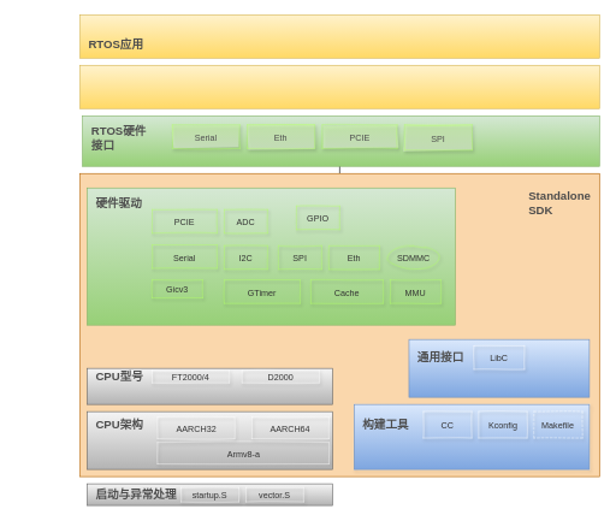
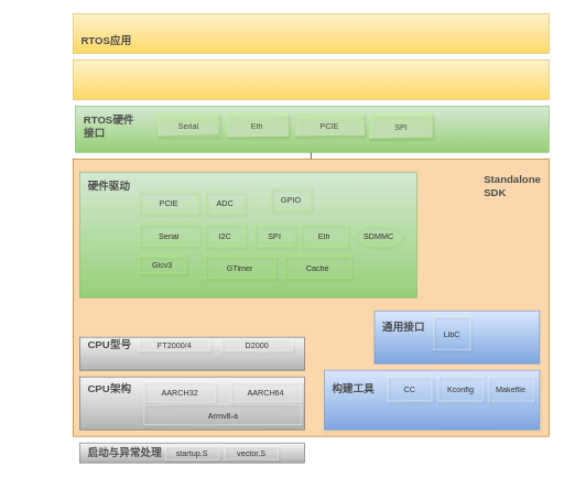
- <mxCell id="29" value="&lt;font color=&quot;#333333&quot; style=&quot;font-size: 12px&quot;&gt;MMU&lt;/font&gt;" style="rounded=0;whiteSpace=wrap;html=1;fontSize=18;strokeColor=#B3FF66;shadow=1;sketch=1;opacity=40;gradientColor=#ffffff;gradientDirection=south;fillStyle=auto;fillColor=none;" parent="21" vertex="1"><mxGeometry x="420" y="127.35" width="70" height="32.65" as="geometry" /></mxCell>
- <mxCell id="54" value="&lt;font color=&quot;#333333&quot; style=&quot;font-size: 12px&quot;&gt;LibC&lt;/font&gt;" style="rounded=0;whiteSpace=wrap;html=1;fontSize=18;strokeColor=#FFFFFF;shadow=1;sketch=1;opacity=40;gradientColor=#ffffff;gradientDirection=south;fillStyle=auto;fillColor=none;" parent="51" vertex="1"><mxGeometry x="90" y="8.67" width="70" height="32.65" as="geometry" /></mxCell>
+ <mxCell id="54" value="&lt;font color=&quot;#333333&quot; style=&quot;font-size: 12px&quot;&gt;LibC&lt;/font&gt;" style="rounded=0;whiteSpace=wrap;html=1;fontSize=18;strokeColor=#FFFFFF;shadow=1;sketch=1;opacity=40;gradientColor=#ffffff;gradientDirection=south;fillStyle=auto;fillColor=none;" parent="51" vertex="1"><mxGeometry x="90" y="8.67" width="55" height="50" as="geometry" /></mxCell>
